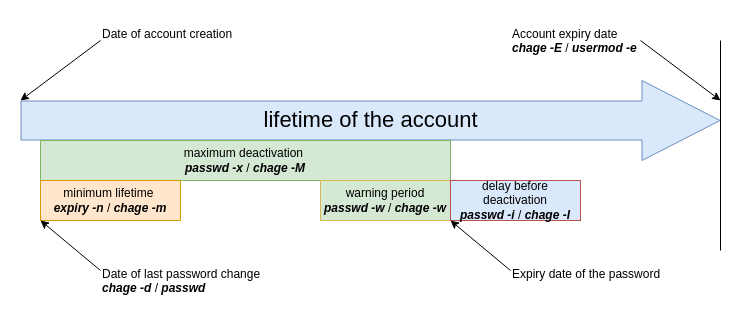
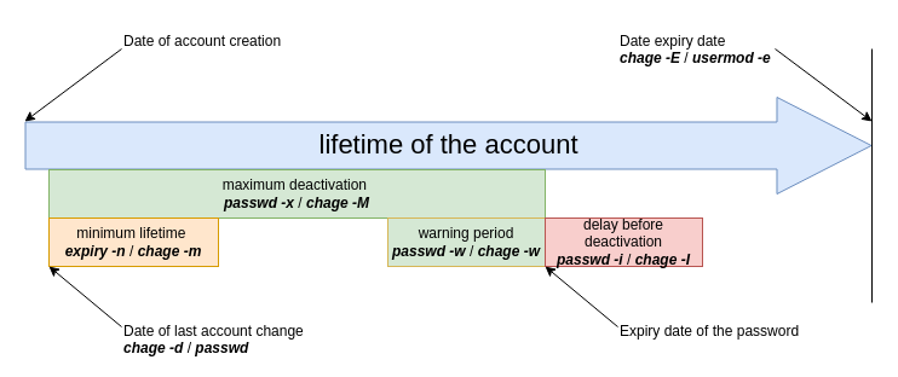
- <mxCell id="13" value="Account expiry date&lt;br&gt;&lt;i&gt;&lt;b&gt;chage -E&lt;/b&gt;&lt;/i&gt; / &lt;i&gt;&lt;b&gt;usermod -e&lt;/b&gt;&lt;/i&gt;" style="text;whiteSpace=wrap;html=1;" vertex="1" parent="1"><mxGeometry x="510" y="20" width="130" height="30" as="geometry" /></mxCell>
+ <mxCell id="13" value="Date expiry date&lt;br&gt;&lt;i&gt;&lt;b&gt;chage -E&lt;/b&gt;&lt;/i&gt; / &lt;i&gt;&lt;b&gt;usermod -e&lt;/b&gt;&lt;/i&gt;" style="text;whiteSpace=wrap;html=1;" vertex="1" parent="1"><mxGeometry x="510" y="20" width="130" height="30" as="geometry" /></mxCell>
- <mxCell id="6" value="delay before deactivation&lt;br&gt;&lt;i style=&quot;font-weight: bold&quot;&gt;passwd -i&lt;/i&gt;&amp;nbsp;/ &lt;b&gt;&lt;i&gt;chage -I&lt;/i&gt;&lt;/b&gt;" style="rounded=0;whiteSpace=wrap;html=1;fillColor=#dae8fc;strokeColor=#b85450;" vertex="1" parent="1"><mxGeometry x="450" y="180" width="130" height="40" as="geometry" /></mxCell>
+ <mxCell id="6" value="delay before deactivation&lt;br&gt;&lt;i style=&quot;font-weight: bold&quot;&gt;passwd -i&lt;/i&gt;&amp;nbsp;/ &lt;b&gt;&lt;i&gt;chage -I&lt;/i&gt;&lt;/b&gt;" style="rounded=0;whiteSpace=wrap;html=1;fillColor=#f8cecc;strokeColor=#b85450;" vertex="1" parent="1"><mxGeometry x="450" y="180" width="130" height="40" as="geometry" /></mxCell>
- <mxCell id="14" value="Date of last password change&lt;br&gt;&lt;i&gt;&lt;b&gt;chage -d&lt;/b&gt;&lt;/i&gt; / &lt;i&gt;&lt;b&gt;passwd&lt;/b&gt;&lt;/i&gt;" style="text;whiteSpace=wrap;html=1;" vertex="1" parent="1"><mxGeometry x="100" y="260" width="180" height="30" as="geometry" /></mxCell>
+ <mxCell id="14" value="Date of last account change&lt;br&gt;&lt;i&gt;&lt;b&gt;chage -d&lt;/b&gt;&lt;/i&gt; / &lt;i&gt;&lt;b&gt;passwd&lt;/b&gt;&lt;/i&gt;" style="text;whiteSpace=wrap;html=1;" vertex="1" parent="1"><mxGeometry x="100" y="260" width="180" height="30" as="geometry" /></mxCell>
